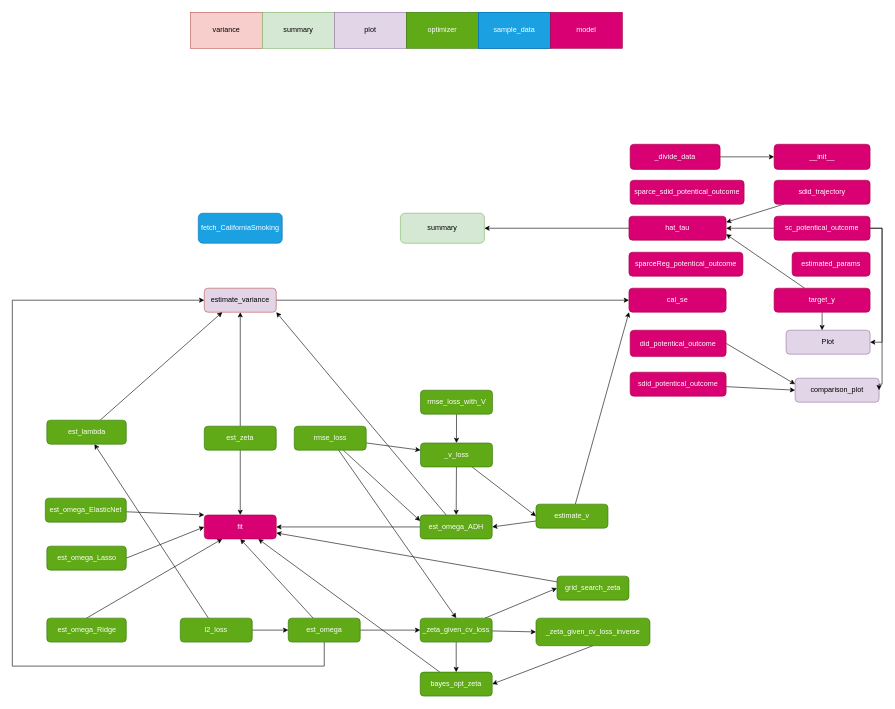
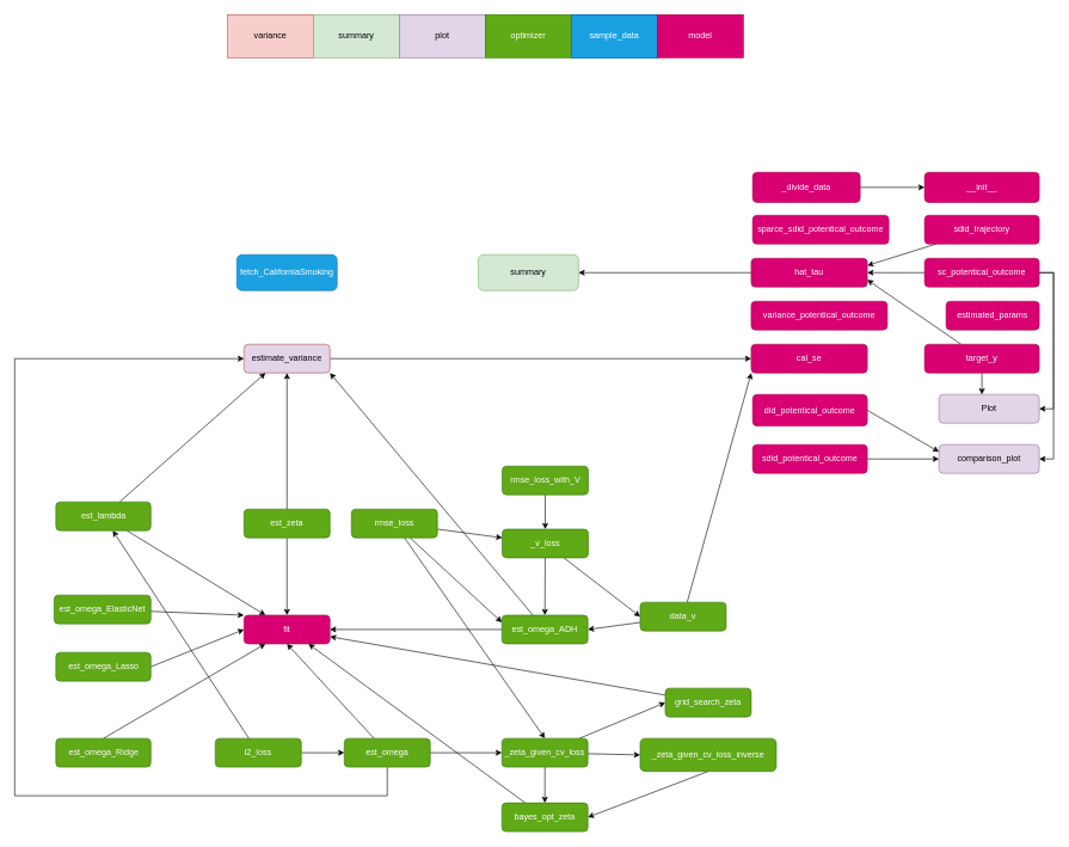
- <mxCell id="69" value="sparceReg_potentical_outcome" style="rounded=1;whiteSpace=wrap;html=1;fontSize=12;glass=0;strokeWidth=1;shadow=0;fillColor=#d80073;strokeColor=#A50040;fontColor=#ffffff;" vertex="1" parent="1"><mxGeometry x="1048" y="420" width="190" height="40" as="geometry" /></mxCell>
+ <mxCell id="69" value="variance_potentical_outcome" style="rounded=1;whiteSpace=wrap;html=1;fontSize=12;glass=0;strokeWidth=1;shadow=0;fillColor=#d80073;strokeColor=#A50040;fontColor=#ffffff;" vertex="1" parent="1"><mxGeometry x="1048" y="420" width="190" height="40" as="geometry" /></mxCell>
- <mxCell id="7" value="comparison_plot" style="rounded=1;whiteSpace=wrap;html=1;fontSize=12;glass=0;strokeWidth=1;shadow=0;fillColor=#e1d5e7;strokeColor=#9673a6;" vertex="1" parent="1"><mxGeometry x="1325" y="630" width="140" height="40" as="geometry" /></mxCell>
+ <mxCell id="7" value="comparison_plot" style="rounded=1;whiteSpace=wrap;html=1;fontSize=12;glass=0;strokeWidth=1;shadow=0;fillColor=#e1d5e7;strokeColor=#9673a6;" vertex="1" parent="1"><mxGeometry x="1310" y="620" width="140" height="40" as="geometry" /></mxCell>
+ <mxCell id="27" style="edgeStyle=none;rounded=0;orthogonalLoop=1;jettySize=auto;html=1;entryX=0.25;entryY=0;entryDx=0;entryDy=0;" edge="1" parent="1" source="29" target="68"><mxGeometry relative="1" as="geometry" /></mxCell>
- <mxCell id="21" value="estimate_v" style="rounded=1;whiteSpace=wrap;html=1;fontSize=12;glass=0;strokeWidth=1;shadow=0;fillColor=#60a917;strokeColor=#2D7600;fontColor=#ffffff;" vertex="1" parent="1"><mxGeometry x="893" y="840" width="120" height="40" as="geometry" /></mxCell>
+ <mxCell id="21" value="data_v" style="rounded=1;whiteSpace=wrap;html=1;fontSize=12;glass=0;strokeWidth=1;shadow=0;fillColor=#60a917;strokeColor=#2D7600;fontColor=#ffffff;" vertex="1" parent="1"><mxGeometry x="893" y="840" width="120" height="40" as="geometry" /></mxCell>
